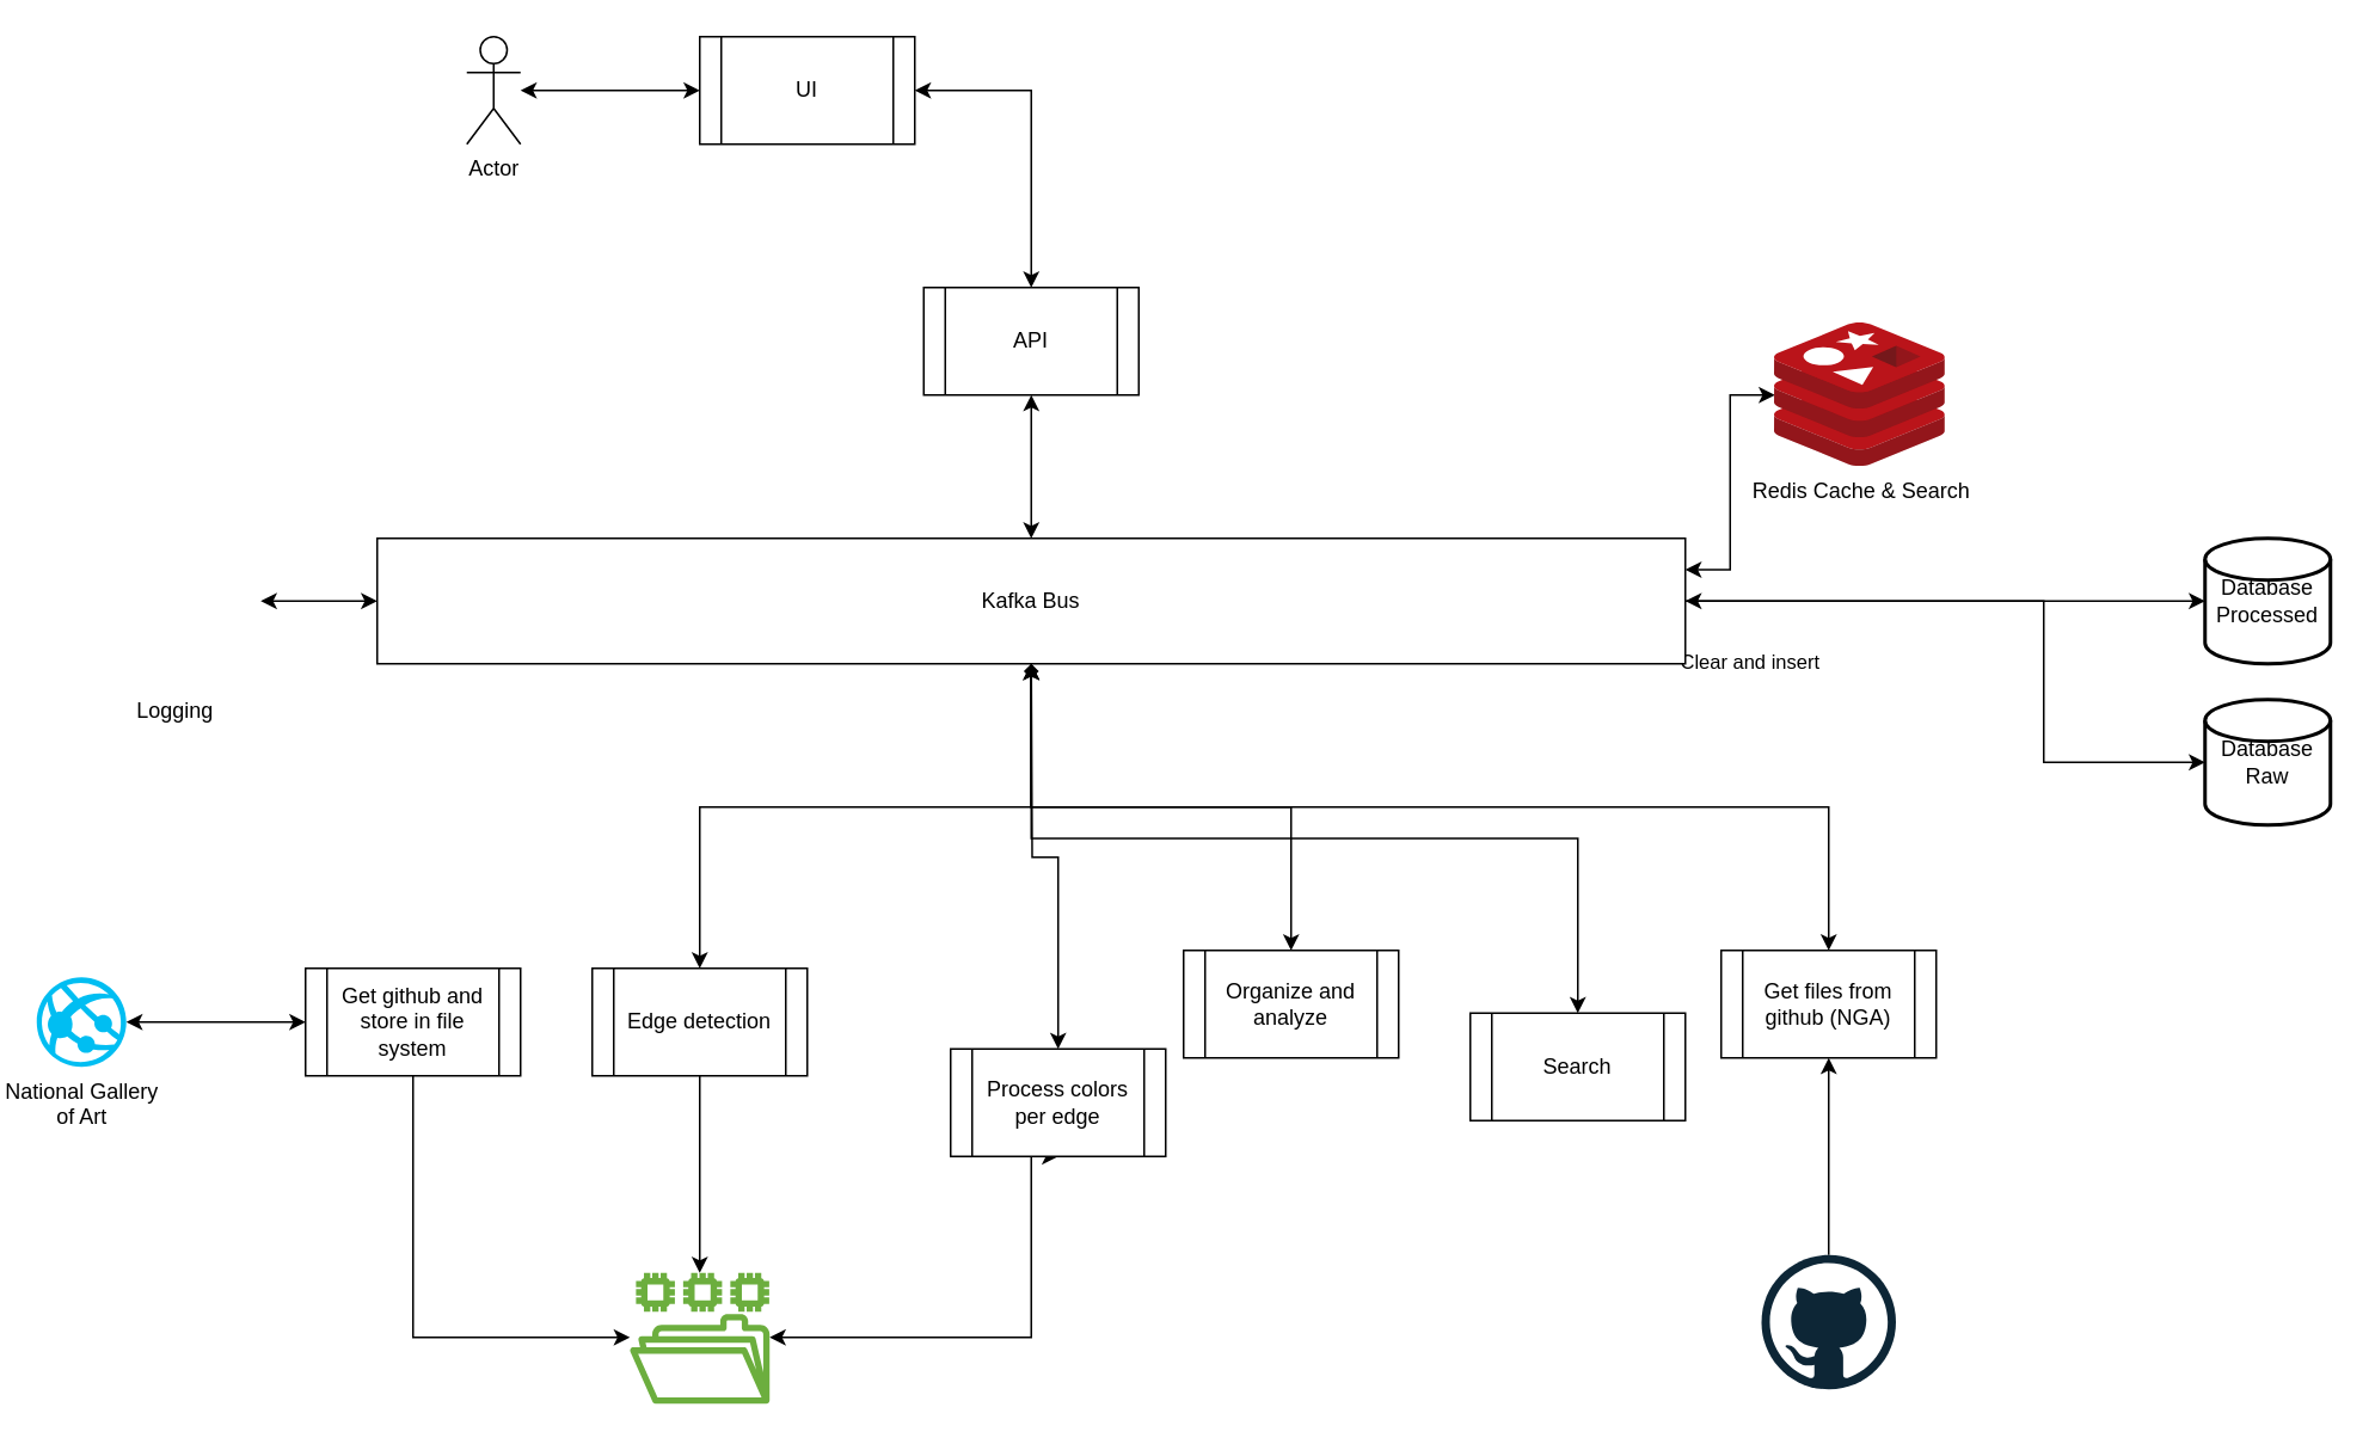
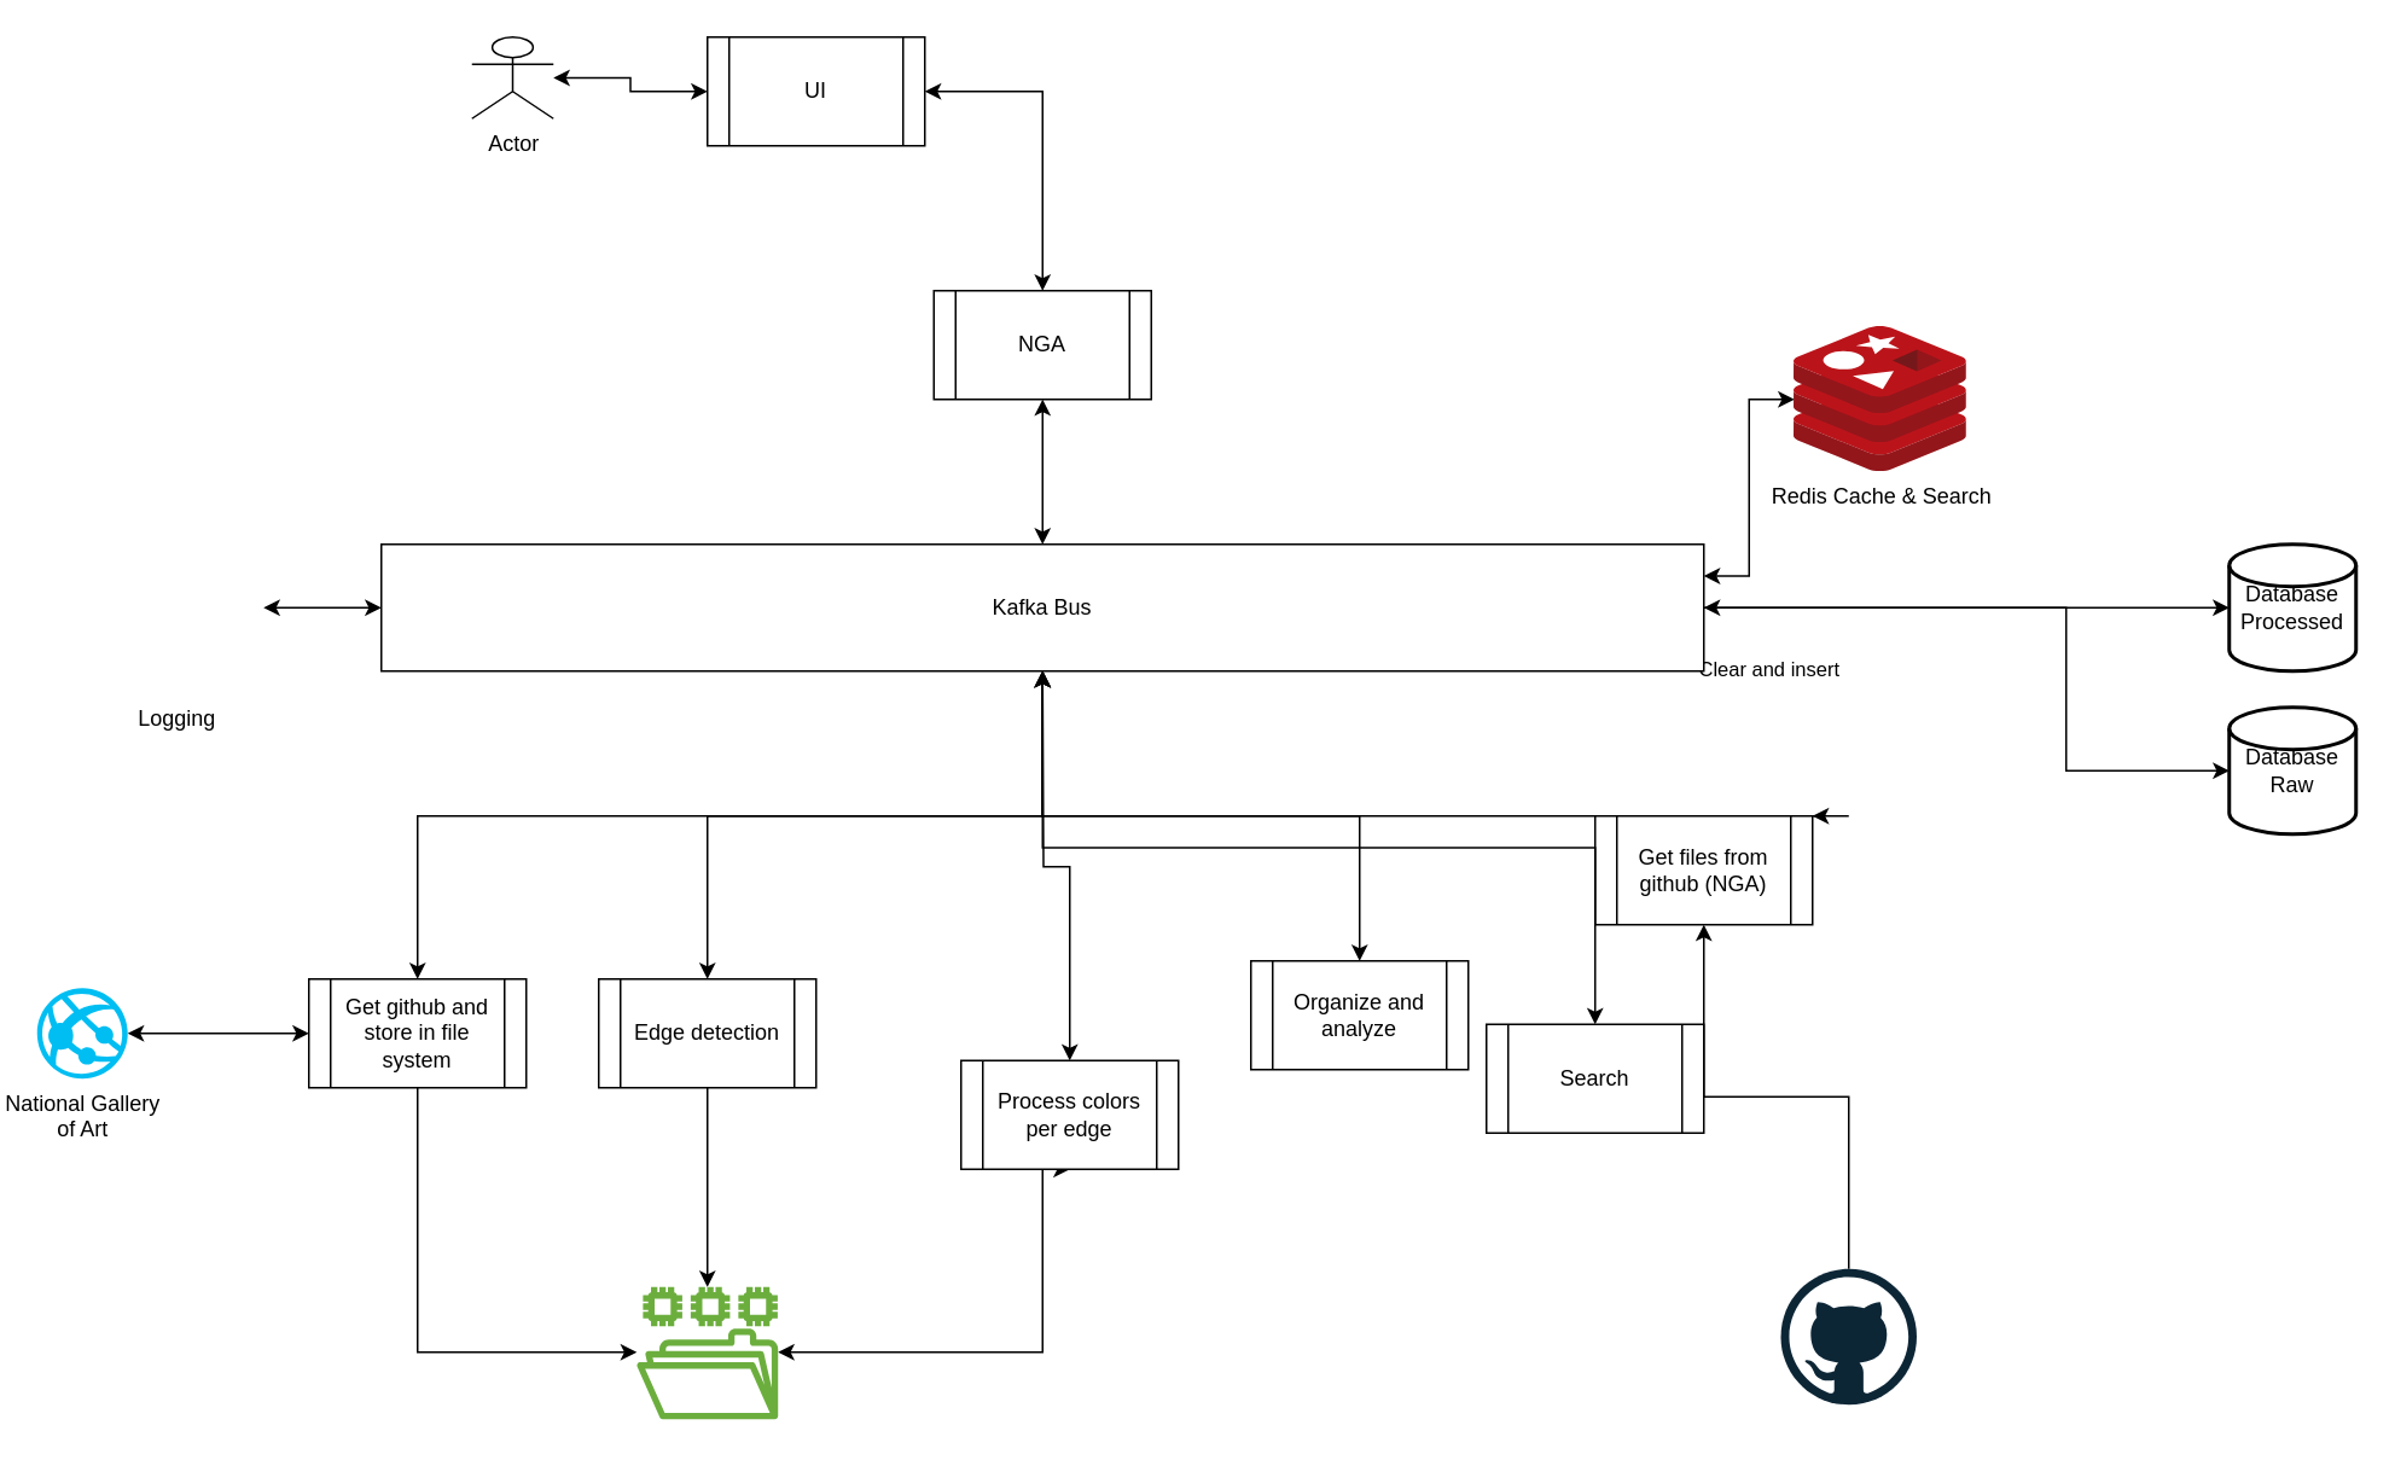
- <mxCell id="31" value="Actor" style="shape=umlActor;verticalLabelPosition=bottom;verticalAlign=top;html=1;outlineConnect=0;" parent="1" vertex="1"><mxGeometry x="260" y="20" width="30" height="60" as="geometry" /></mxCell>
+ <mxCell id="31" value="Actor" style="shape=umlActor;verticalLabelPosition=bottom;verticalAlign=top;html=1;outlineConnect=0;" parent="1" vertex="1"><mxGeometry x="260" y="20" width="45" height="45" as="geometry" /></mxCell>
- <mxCell id="27" value="API" style="shape=process;whiteSpace=wrap;html=1;backgroundOutline=1;" parent="1" vertex="1"><mxGeometry x="515" y="160" width="120" height="60" as="geometry" /></mxCell>
+ <mxCell id="27" value="NGA" style="shape=process;whiteSpace=wrap;html=1;backgroundOutline=1;" parent="1" vertex="1"><mxGeometry x="515" y="160" width="120" height="60" as="geometry" /></mxCell>
+ <mxCell id="6" style="edgeStyle=orthogonalEdgeStyle;rounded=0;orthogonalLoop=1;jettySize=auto;html=1;entryX=0.5;entryY=0;entryDx=0;entryDy=0;startArrow=classic;startFill=1;exitX=0.5;exitY=1;exitDx=0;exitDy=0;" parent="1" target="14" edge="1" source="22"><mxGeometry relative="1" as="geometry"><mxPoint x="230" y="370" as="sourcePoint" /><Array as="points"><mxPoint x="575" y="450" /><mxPoint x="230" y="450" /></Array></mxGeometry></mxCell>
- <mxCell id="34" style="edgeStyle=orthogonalEdgeStyle;rounded=0;orthogonalLoop=1;jettySize=auto;html=1;entryX=0.5;entryY=1;entryDx=0;entryDy=0;startArrow=classic;startFill=1;endArrow=diamond;" parent="1" source="35" target="22" edge="1"><mxGeometry relative="1" as="geometry" /></mxCell>
+ <mxCell id="34" style="edgeStyle=orthogonalEdgeStyle;rounded=0;orthogonalLoop=1;jettySize=auto;html=1;entryX=0.5;entryY=1;entryDx=0;entryDy=0;startArrow=classic;startFill=1;" parent="1" source="35" target="22" edge="1"><mxGeometry relative="1" as="geometry" /></mxCell>
- <mxCell id="39" value="Organize and analyze" style="shape=process;whiteSpace=wrap;html=1;backgroundOutline=1;labelBackgroundColor=none;" parent="1" vertex="1"><mxGeometry x="660" y="530" width="120" height="60" as="geometry" /></mxCell>
+ <mxCell id="39" value="Organize and analyze" style="shape=process;whiteSpace=wrap;html=1;backgroundOutline=1;labelBackgroundColor=none;" parent="1" vertex="1"><mxGeometry x="690" y="530" width="120" height="60" as="geometry" /></mxCell>
- <mxCell id="5" value="Get files from github (NGA)" style="shape=process;whiteSpace=wrap;html=1;backgroundOutline=1;" parent="1" vertex="1"><mxGeometry x="960" y="530" width="120" height="60" as="geometry" /></mxCell>
+ <mxCell id="5" value="Get files from github (NGA)" style="shape=process;whiteSpace=wrap;html=1;backgroundOutline=1;" parent="1" vertex="1"><mxGeometry x="880" y="450" width="120" height="60" as="geometry" /></mxCell>
